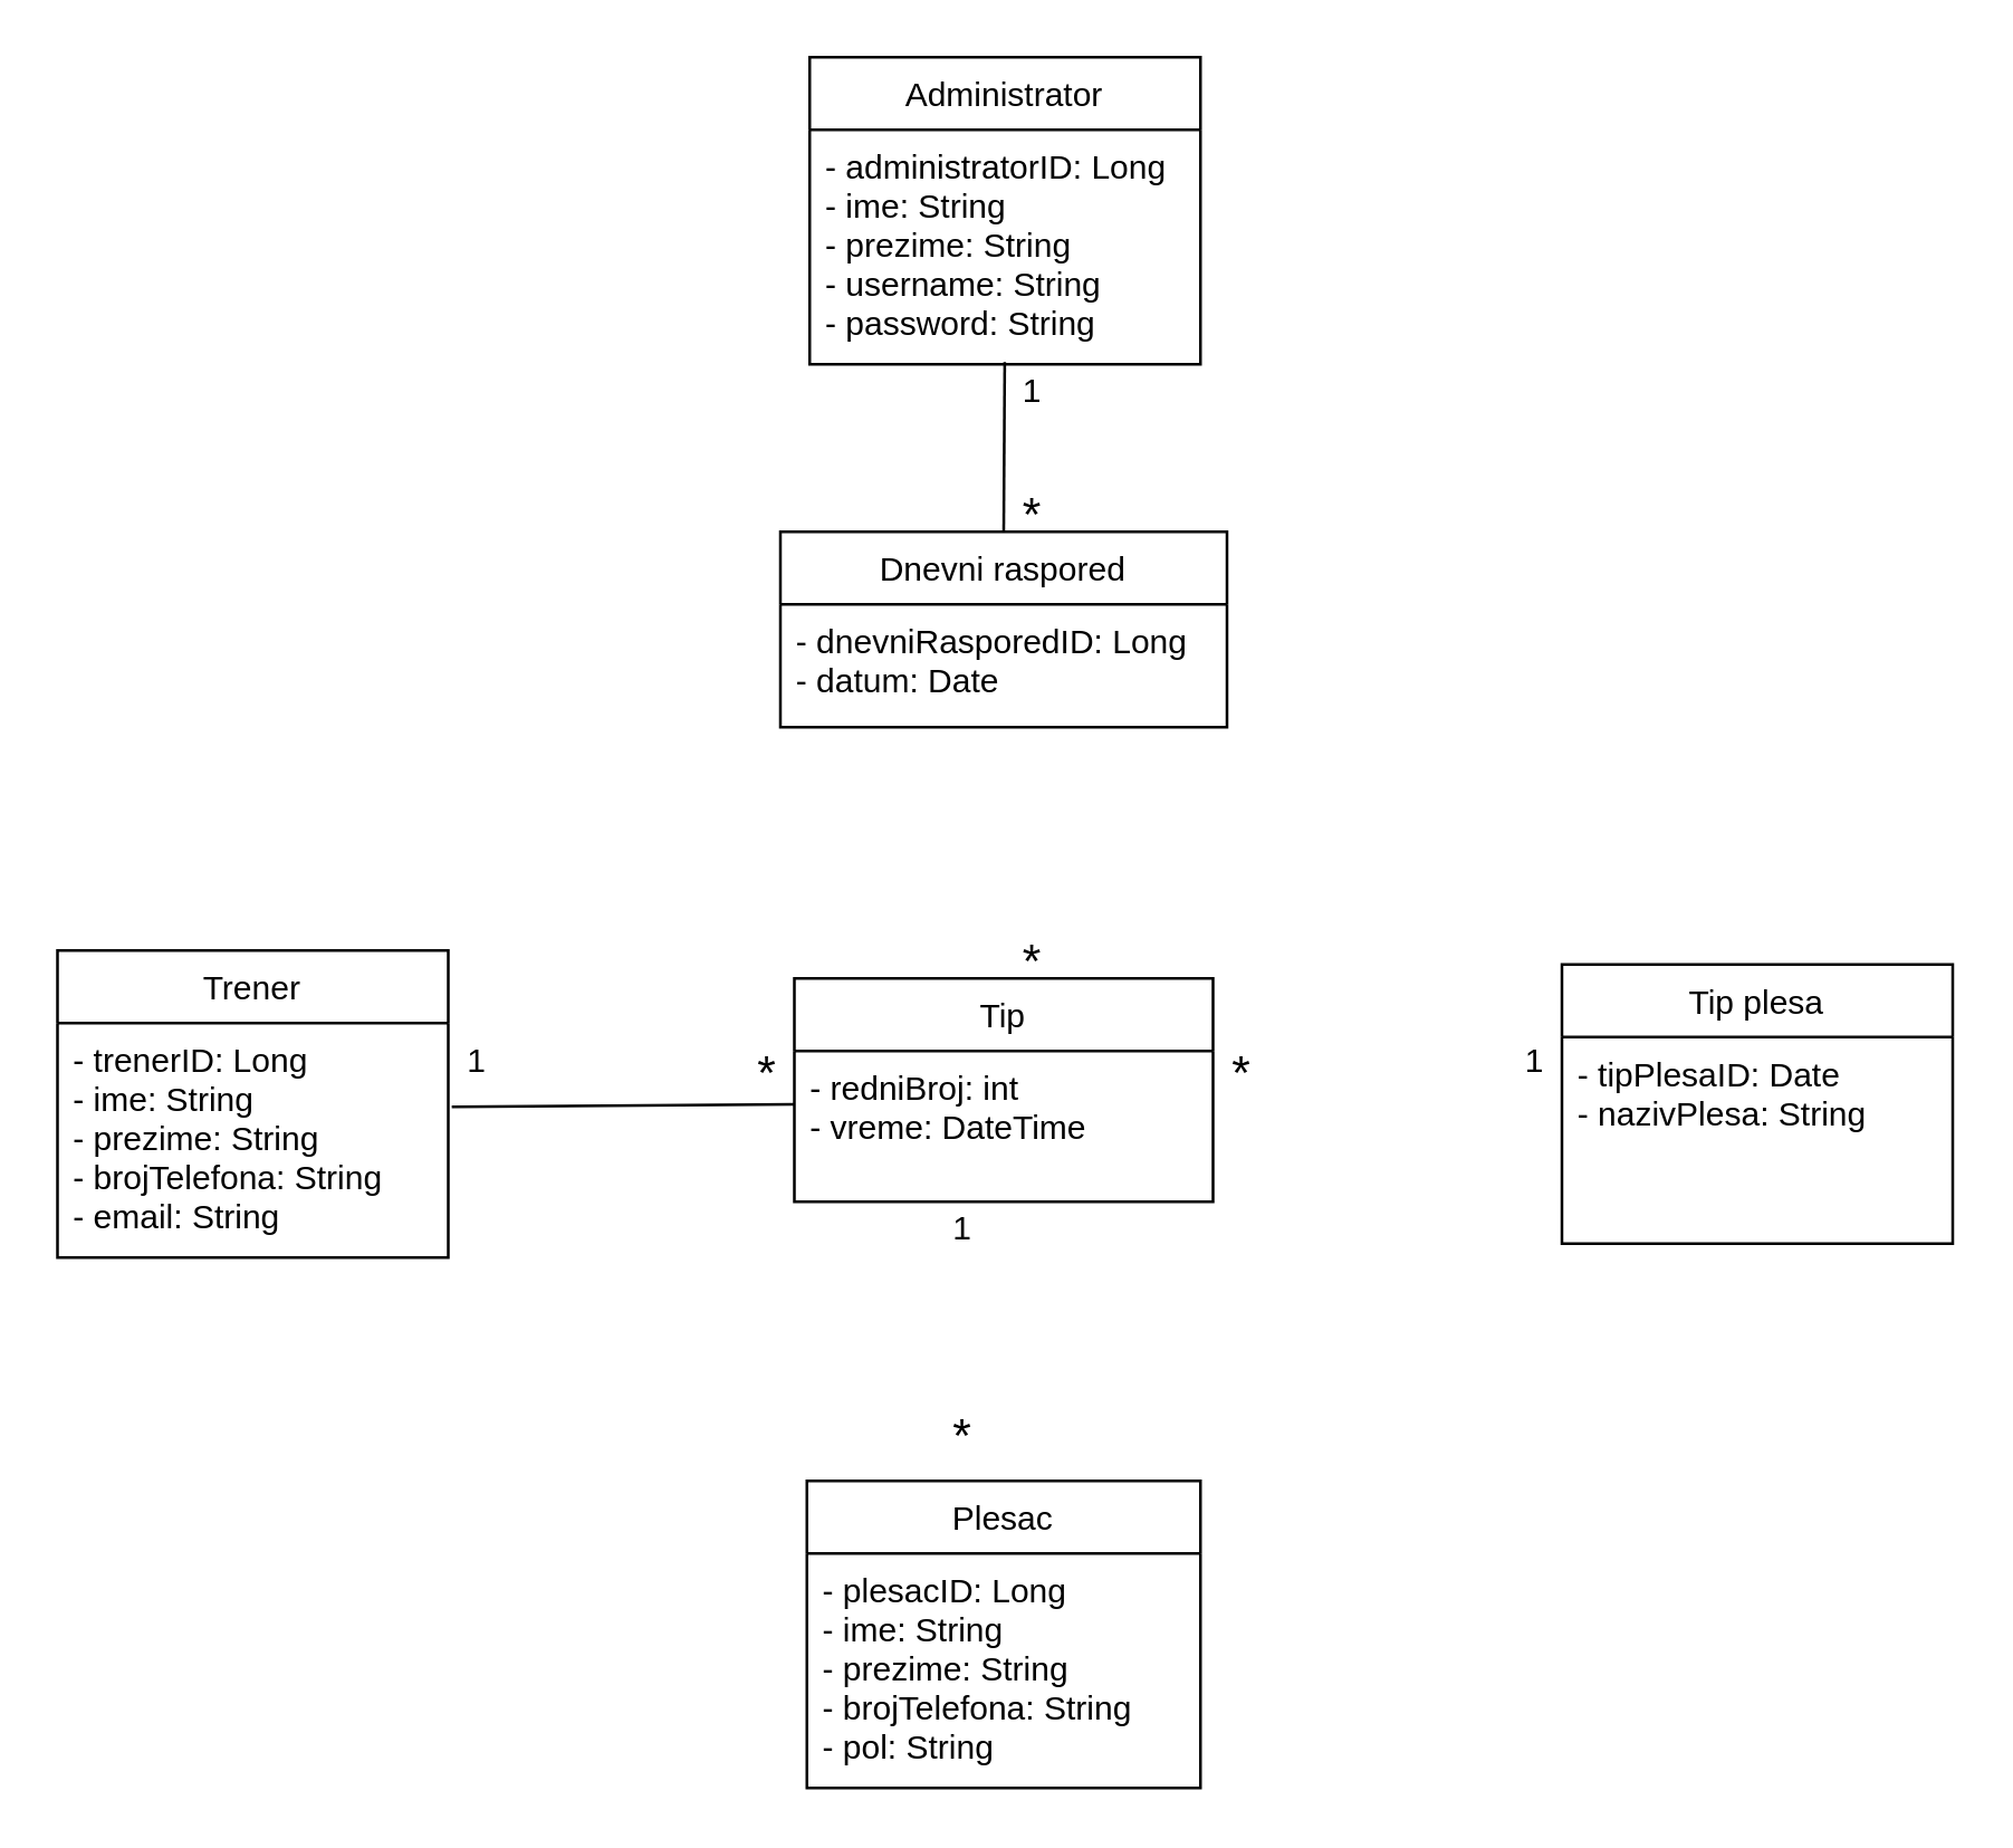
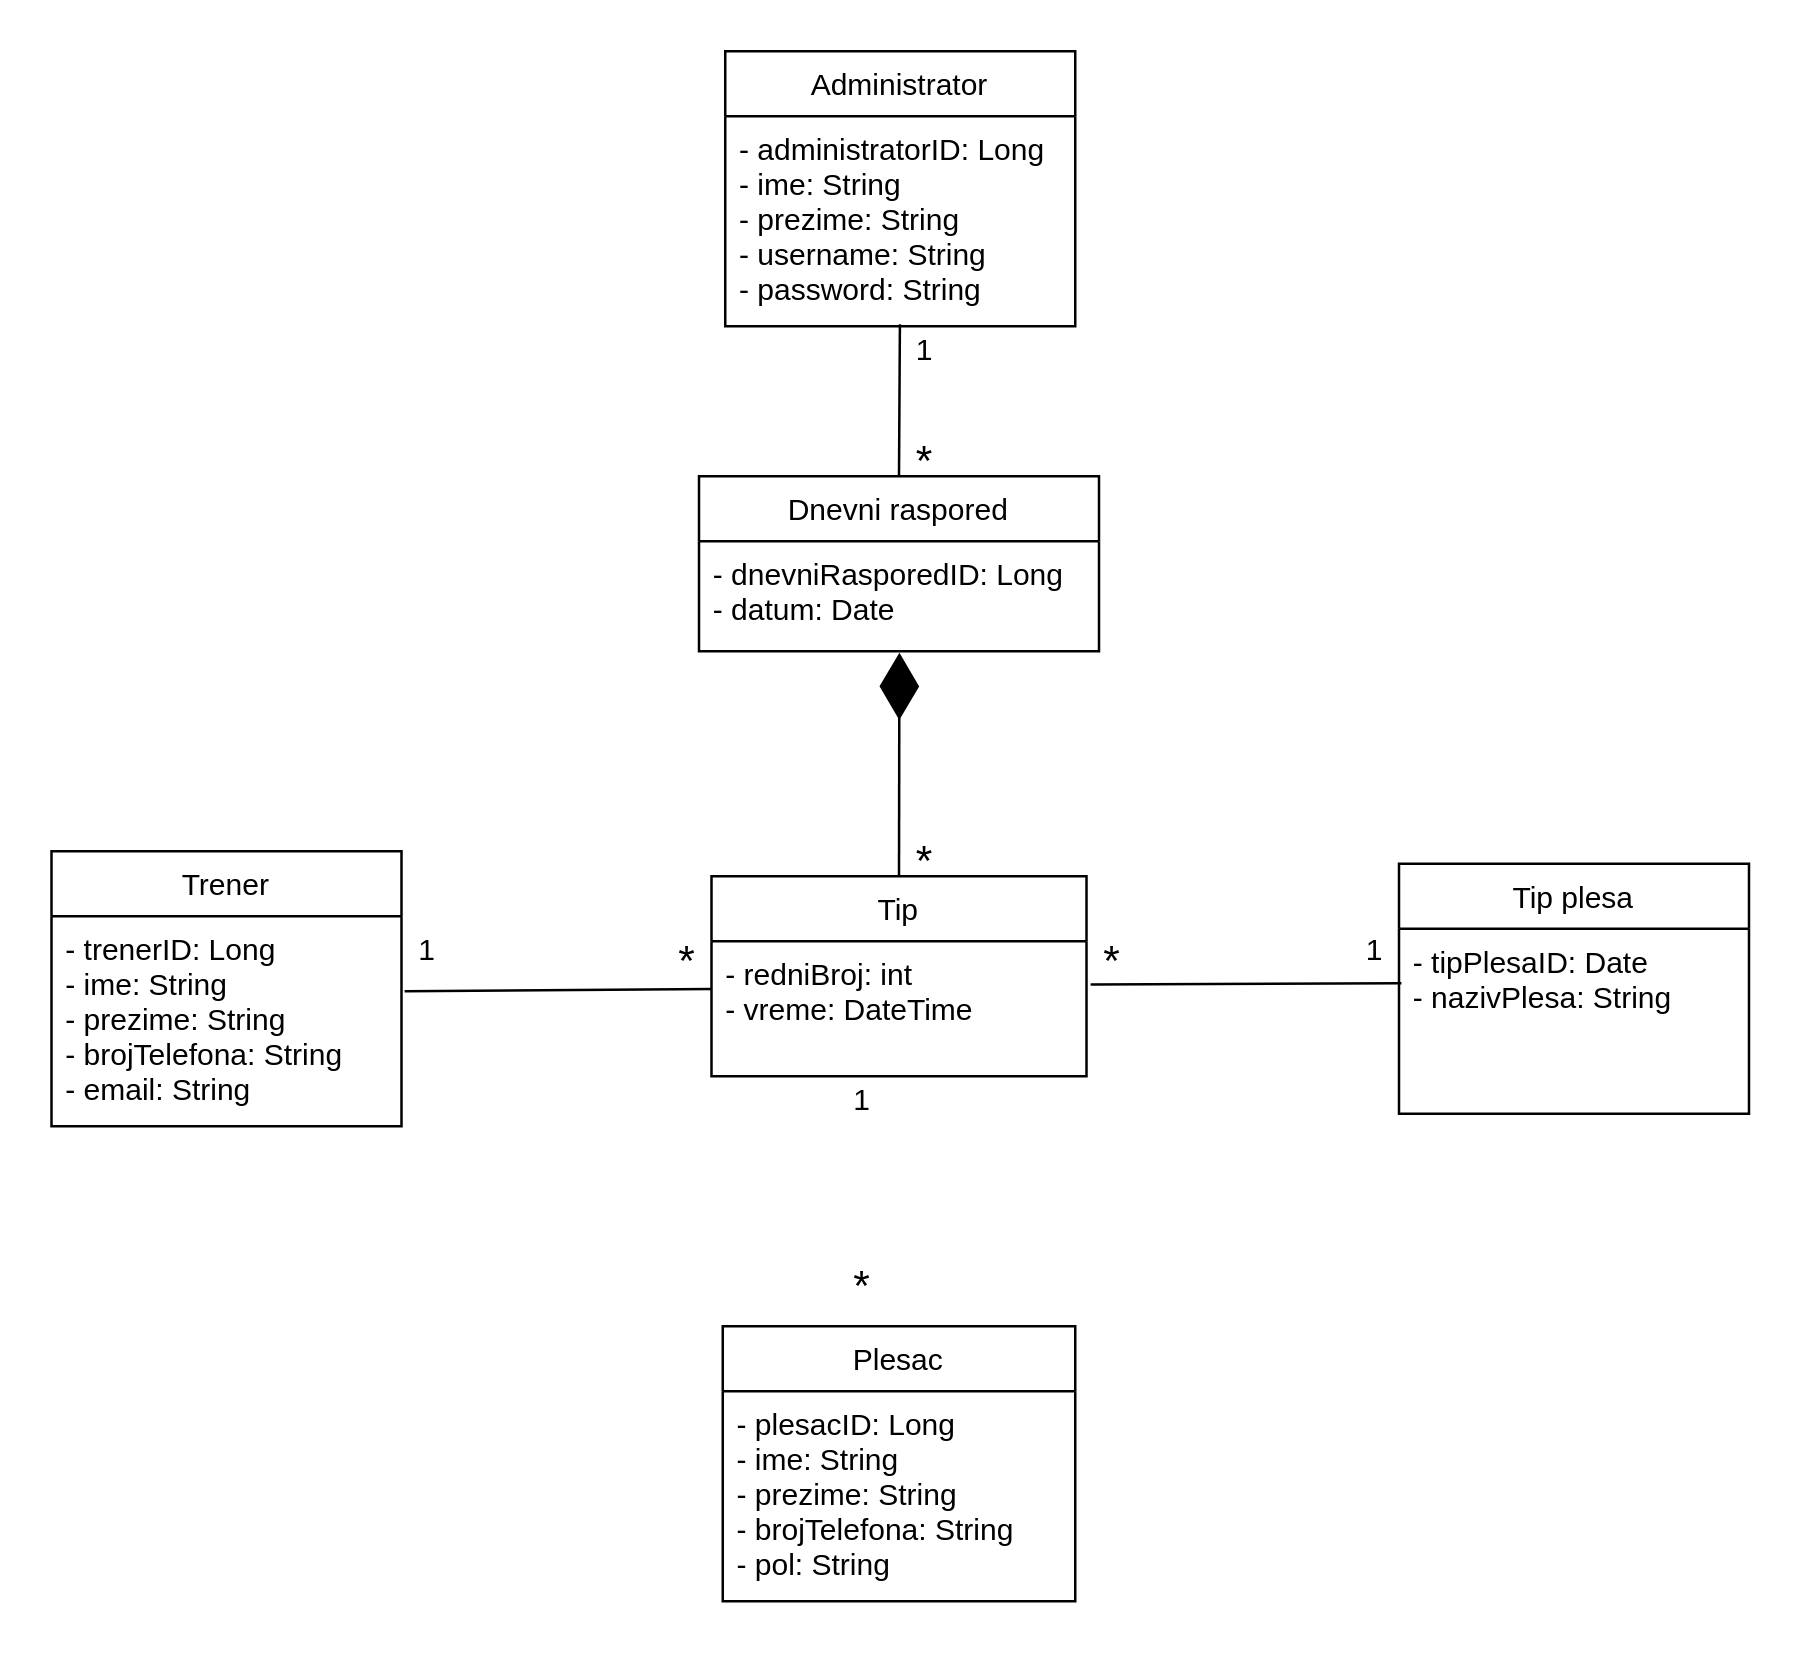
+ <mxCell id="17" value="" style="endArrow=diamondThin;endFill=1;endSize=24;html=1;exitX=0.5;exitY=0;exitDx=0;exitDy=0;entryX=0.501;entryY=1.013;entryDx=0;entryDy=0;entryPerimeter=0;" parent="1" source="8" target="5" edge="1"><mxGeometry width="160" relative="1" as="geometry"><mxPoint x="249" y="310" as="sourcePoint" /><mxPoint x="379" y="270" as="targetPoint" /></mxGeometry></mxCell>
+ <mxCell id="16" value="" style="endArrow=none;html=1;entryX=1.011;entryY=0.321;entryDx=0;entryDy=0;entryPerimeter=0;exitX=0.007;exitY=0.295;exitDx=0;exitDy=0;exitPerimeter=0;" parent="1" source="13" target="9" edge="1"><mxGeometry width="50" height="50" relative="1" as="geometry"><mxPoint x="539" y="380" as="sourcePoint" /><mxPoint x="291.6" y="404.522" as="targetPoint" /></mxGeometry></mxCell>
